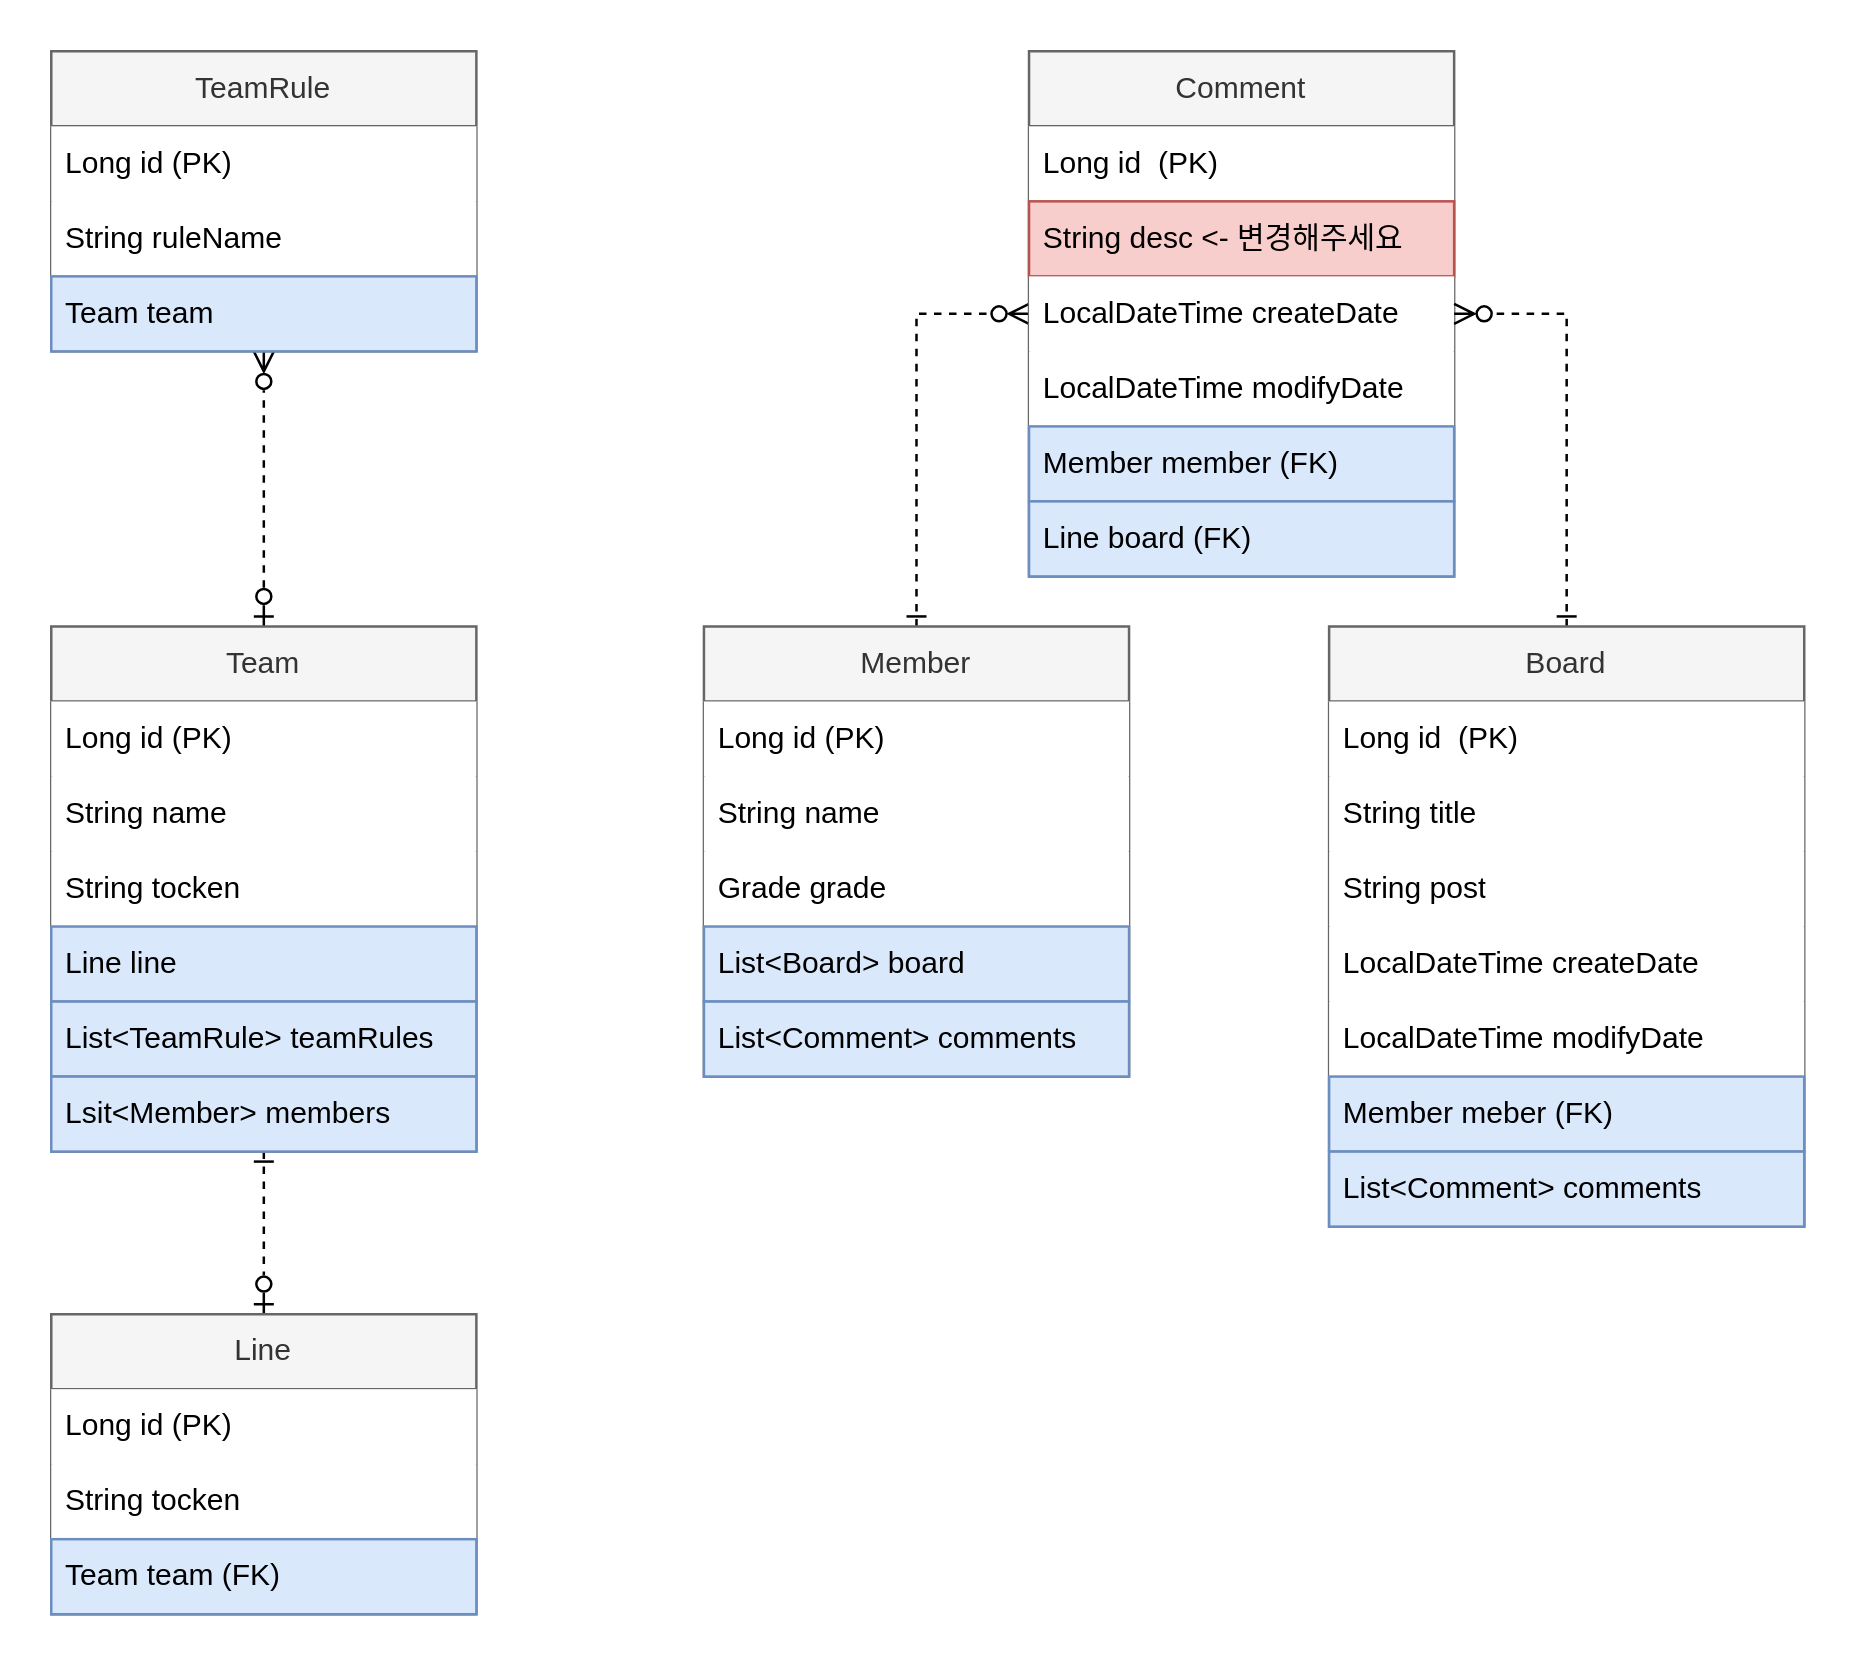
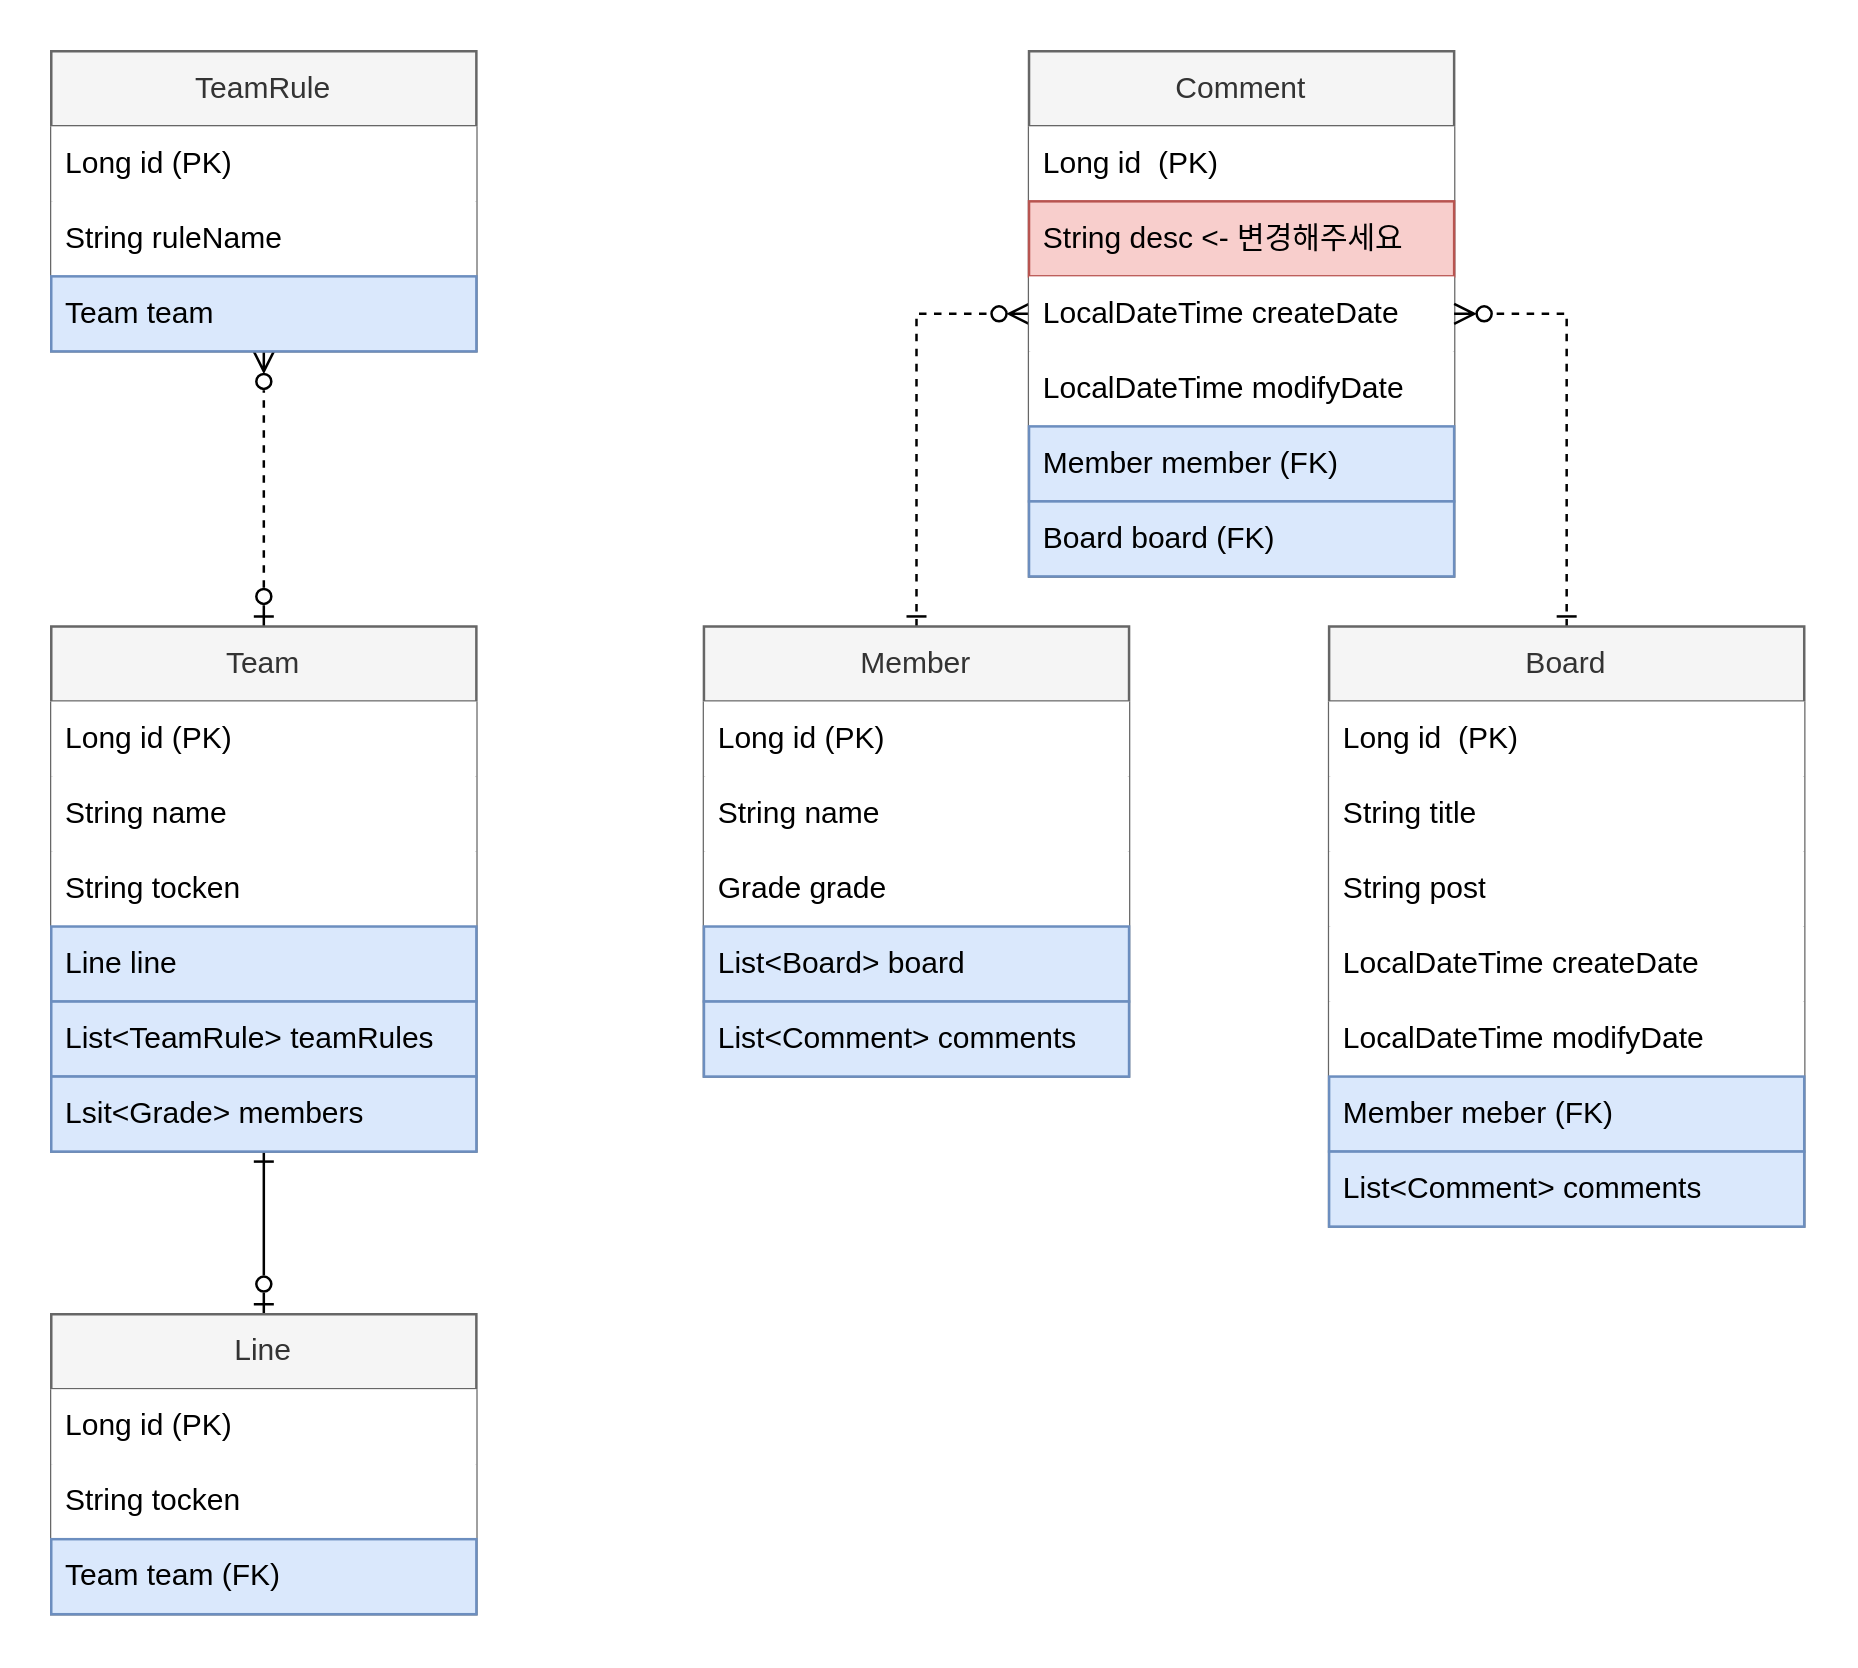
- <mxCell id="15" value="Line&amp;nbsp;board (FK)" style="text;strokeColor=#6c8ebf;fillColor=#dae8fc;align=left;verticalAlign=middle;spacingLeft=4;spacingRight=4;overflow=hidden;points=[[0,0.5],[1,0.5]];portConstraint=eastwest;rotatable=0;whiteSpace=wrap;html=1;" parent="9" vertex="1"><mxGeometry y="180" width="170" height="30" as="geometry" /></mxCell>
+ <mxCell id="15" value="Board&amp;nbsp;board (FK)" style="text;strokeColor=#6c8ebf;fillColor=#dae8fc;align=left;verticalAlign=middle;spacingLeft=4;spacingRight=4;overflow=hidden;points=[[0,0.5],[1,0.5]];portConstraint=eastwest;rotatable=0;whiteSpace=wrap;html=1;" parent="9" vertex="1"><mxGeometry y="180" width="170" height="30" as="geometry" /></mxCell>
- <mxCell id="33" value="Lsit&amp;lt;Member&amp;gt; members" style="text;strokeColor=#6c8ebf;fillColor=#dae8fc;align=left;verticalAlign=middle;spacingLeft=4;spacingRight=4;overflow=hidden;points=[[0,0.5],[1,0.5]];portConstraint=eastwest;rotatable=0;whiteSpace=wrap;html=1;" parent="27" vertex="1"><mxGeometry y="180" width="170" height="30" as="geometry" /></mxCell>
+ <mxCell id="33" value="Lsit&amp;lt;Grade&amp;gt; members" style="text;strokeColor=#6c8ebf;fillColor=#dae8fc;align=left;verticalAlign=middle;spacingLeft=4;spacingRight=4;overflow=hidden;points=[[0,0.5],[1,0.5]];portConstraint=eastwest;rotatable=0;whiteSpace=wrap;html=1;" parent="27" vertex="1"><mxGeometry y="180" width="170" height="30" as="geometry" /></mxCell>
- <mxCell id="26" style="edgeStyle=orthogonalEdgeStyle;rounded=0;orthogonalLoop=1;jettySize=auto;html=1;exitX=0.5;exitY=1;exitDx=0;exitDy=0;entryX=0.5;entryY=0;entryDx=0;entryDy=0;startArrow=ERone;startFill=0;endArrow=ERzeroToOne;endFill=0;dashed=1;" parent="1" source="27" target="34" edge="1"><mxGeometry relative="1" as="geometry" /></mxCell>
+ <mxCell id="26" style="edgeStyle=orthogonalEdgeStyle;rounded=0;orthogonalLoop=1;jettySize=auto;html=1;exitX=0.5;exitY=1;exitDx=0;exitDy=0;entryX=0.5;entryY=0;entryDx=0;entryDy=0;startArrow=ERone;startFill=0;endArrow=ERzeroToOne;endFill=0;dashed=0;" parent="1" source="27" target="34" edge="1"><mxGeometry relative="1" as="geometry" /></mxCell>
